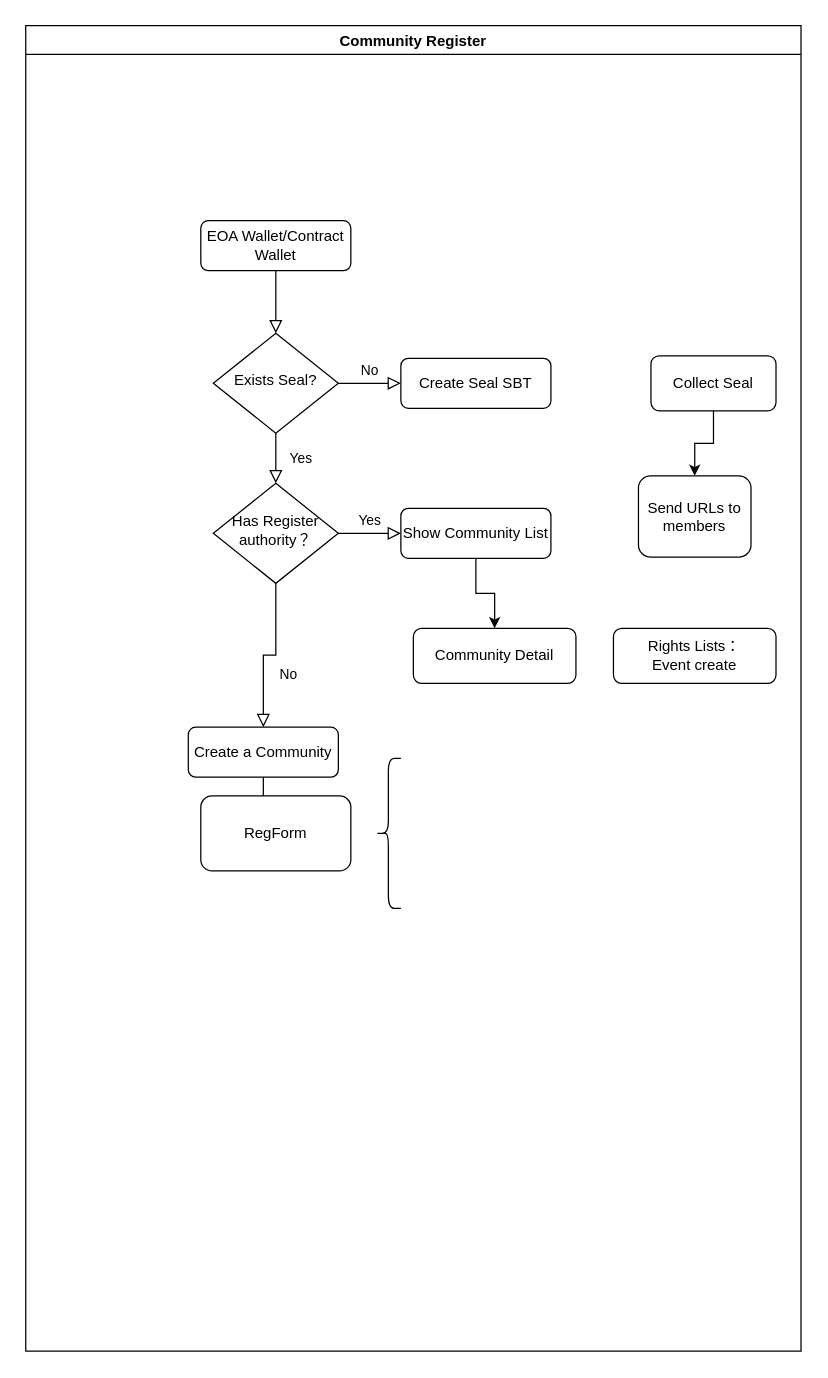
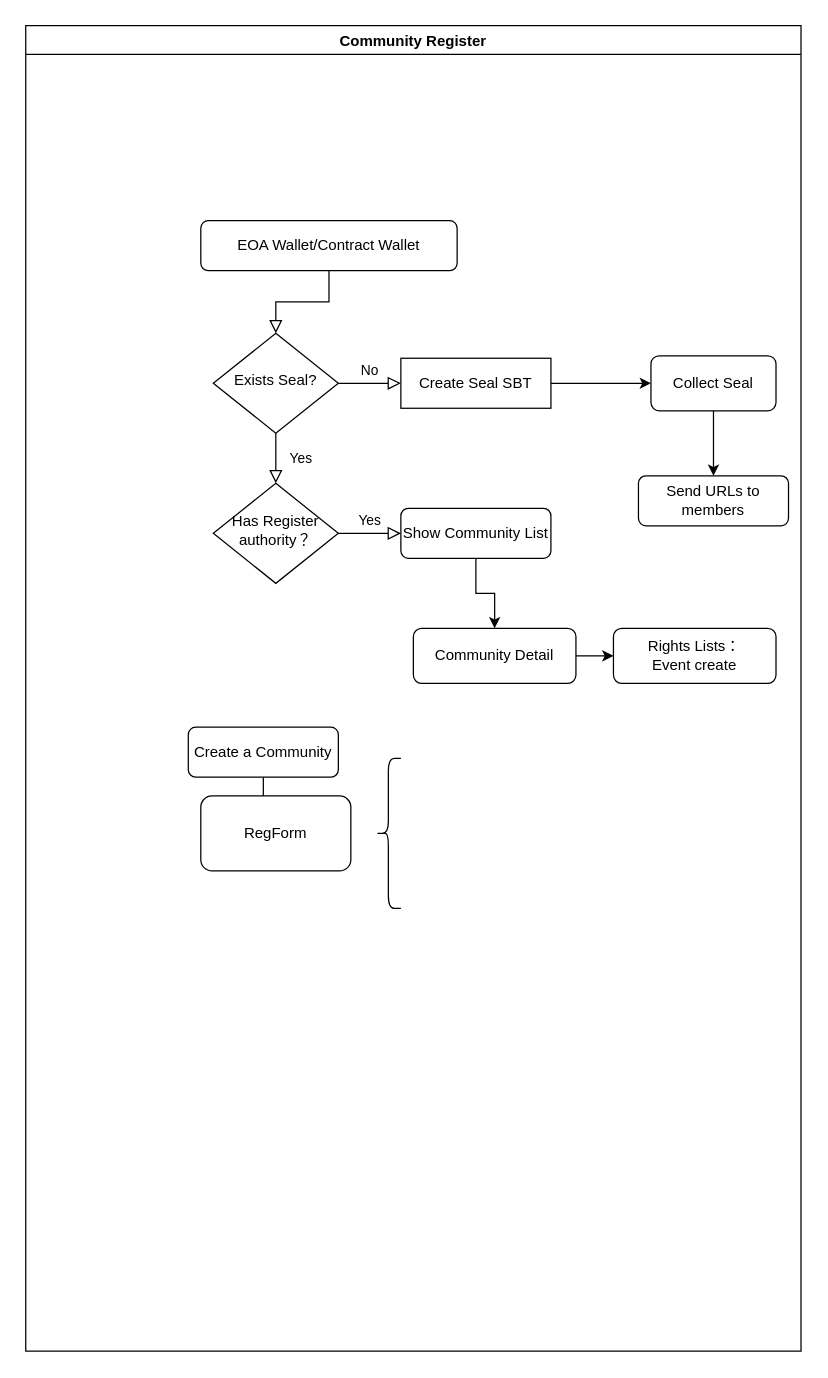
- <mxCell id="3" value="EOA Wallet/Contract Wallet" style="rounded=1;whiteSpace=wrap;html=1;fontSize=12;glass=0;strokeWidth=1;shadow=0;" parent="2" vertex="1"><mxGeometry x="140" y="156" width="120" height="40" as="geometry" /></mxCell>
+ <mxCell id="3" value="EOA Wallet/Contract Wallet" style="rounded=1;whiteSpace=wrap;html=1;fontSize=12;glass=0;strokeWidth=1;shadow=0;" parent="2" vertex="1"><mxGeometry x="140" y="156" width="205" height="40" as="geometry" /></mxCell>
- <mxCell id="7" value="Create Seal SBT" style="rounded=1;whiteSpace=wrap;html=1;fontSize=12;glass=0;strokeWidth=1;shadow=0;" parent="2" vertex="1"><mxGeometry x="300" y="266" width="120" height="40" as="geometry" /></mxCell>
+ <mxCell id="7" value="Create Seal SBT" style="whiteSpace=wrap;html=1;fontSize=12;glass=0;strokeWidth=1;shadow=0;rounded=0;" parent="2" vertex="1"><mxGeometry x="300" y="266" width="120" height="40" as="geometry" /></mxCell>
+ <mxCell id="6" value="" style="edgeStyle=orthogonalEdgeStyle;rounded=0;orthogonalLoop=1;jettySize=auto;html=1;" edge="1" parent="2" source="7" target="18"><mxGeometry relative="1" as="geometry" /></mxCell>
- <mxCell id="19" value="Send URLs to members" style="rounded=1;whiteSpace=wrap;html=1;fontSize=12;glass=0;strokeWidth=1;shadow=0;" vertex="1" parent="2"><mxGeometry x="490" y="360" width="90" height="65" as="geometry" /></mxCell>
+ <mxCell id="19" value="Send URLs to members" style="rounded=1;whiteSpace=wrap;html=1;fontSize=12;glass=0;strokeWidth=1;shadow=0;" vertex="1" parent="2"><mxGeometry x="490" y="360" width="120" height="40" as="geometry" /></mxCell>
- <mxCell id="13" value="No" style="rounded=0;html=1;jettySize=auto;orthogonalLoop=1;fontSize=11;endArrow=block;endFill=0;endSize=8;strokeWidth=1;shadow=0;labelBackgroundColor=none;edgeStyle=orthogonalEdgeStyle;" parent="2" source="9" target="12" edge="1"><mxGeometry x="0.333" y="20" relative="1" as="geometry"><mxPoint as="offset" /></mxGeometry></mxCell>
+ <mxCell id="20" value="" style="edgeStyle=orthogonalEdgeStyle;rounded=0;orthogonalLoop=1;jettySize=auto;html=1;" edge="1" parent="2" source="21" target="22"><mxGeometry relative="1" as="geometry" /></mxCell>
